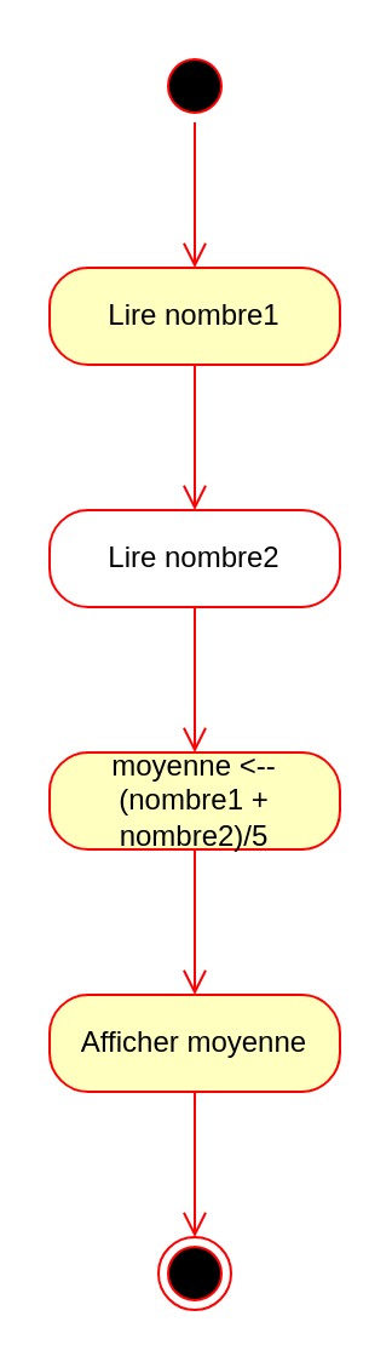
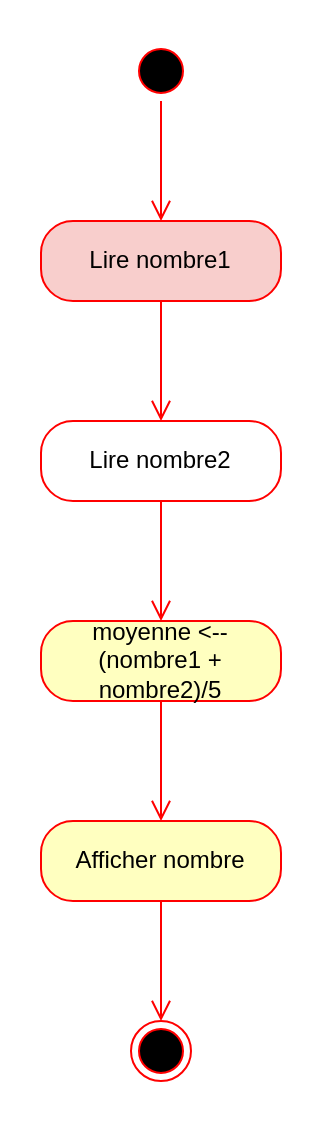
- <mxCell id="4" value="Lire nombre1" style="rounded=1;whiteSpace=wrap;html=1;arcSize=40;fontColor=#000000;fillColor=#ffffc0;strokeColor=#ff0000;" vertex="1" parent="1"><mxGeometry x="20" y="110" width="120" height="40" as="geometry" /></mxCell>
+ <mxCell id="4" value="Lire nombre1" style="rounded=1;whiteSpace=wrap;html=1;arcSize=40;fontColor=#000000;fillColor=#f8cecc;strokeColor=#ff0000;" vertex="1" parent="1"><mxGeometry x="20" y="110" width="120" height="40" as="geometry" /></mxCell>
- <mxCell id="10" value="Afficher moyenne" style="rounded=1;whiteSpace=wrap;html=1;arcSize=40;fontColor=#000000;fillColor=#ffffc0;strokeColor=#ff0000;" vertex="1" parent="1"><mxGeometry x="20" y="410" width="120" height="40" as="geometry" /></mxCell>
+ <mxCell id="10" value="Afficher nombre" style="rounded=1;whiteSpace=wrap;html=1;arcSize=40;fontColor=#000000;fillColor=#ffffc0;strokeColor=#ff0000;" vertex="1" parent="1"><mxGeometry x="20" y="410" width="120" height="40" as="geometry" /></mxCell>
